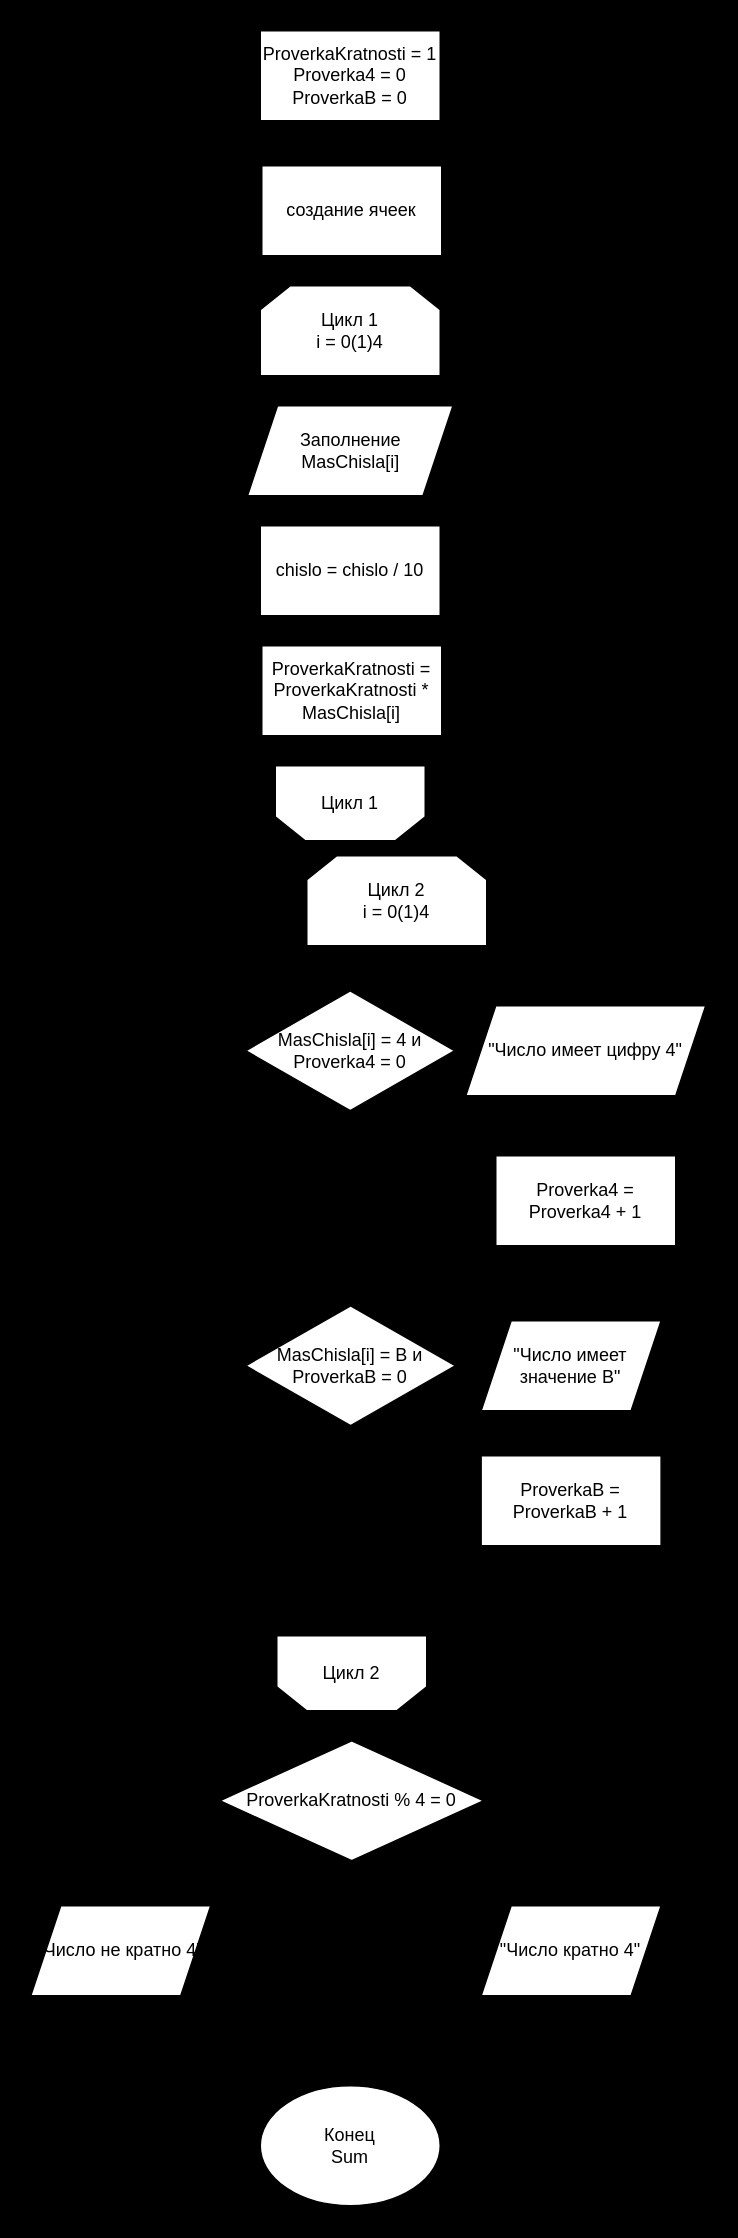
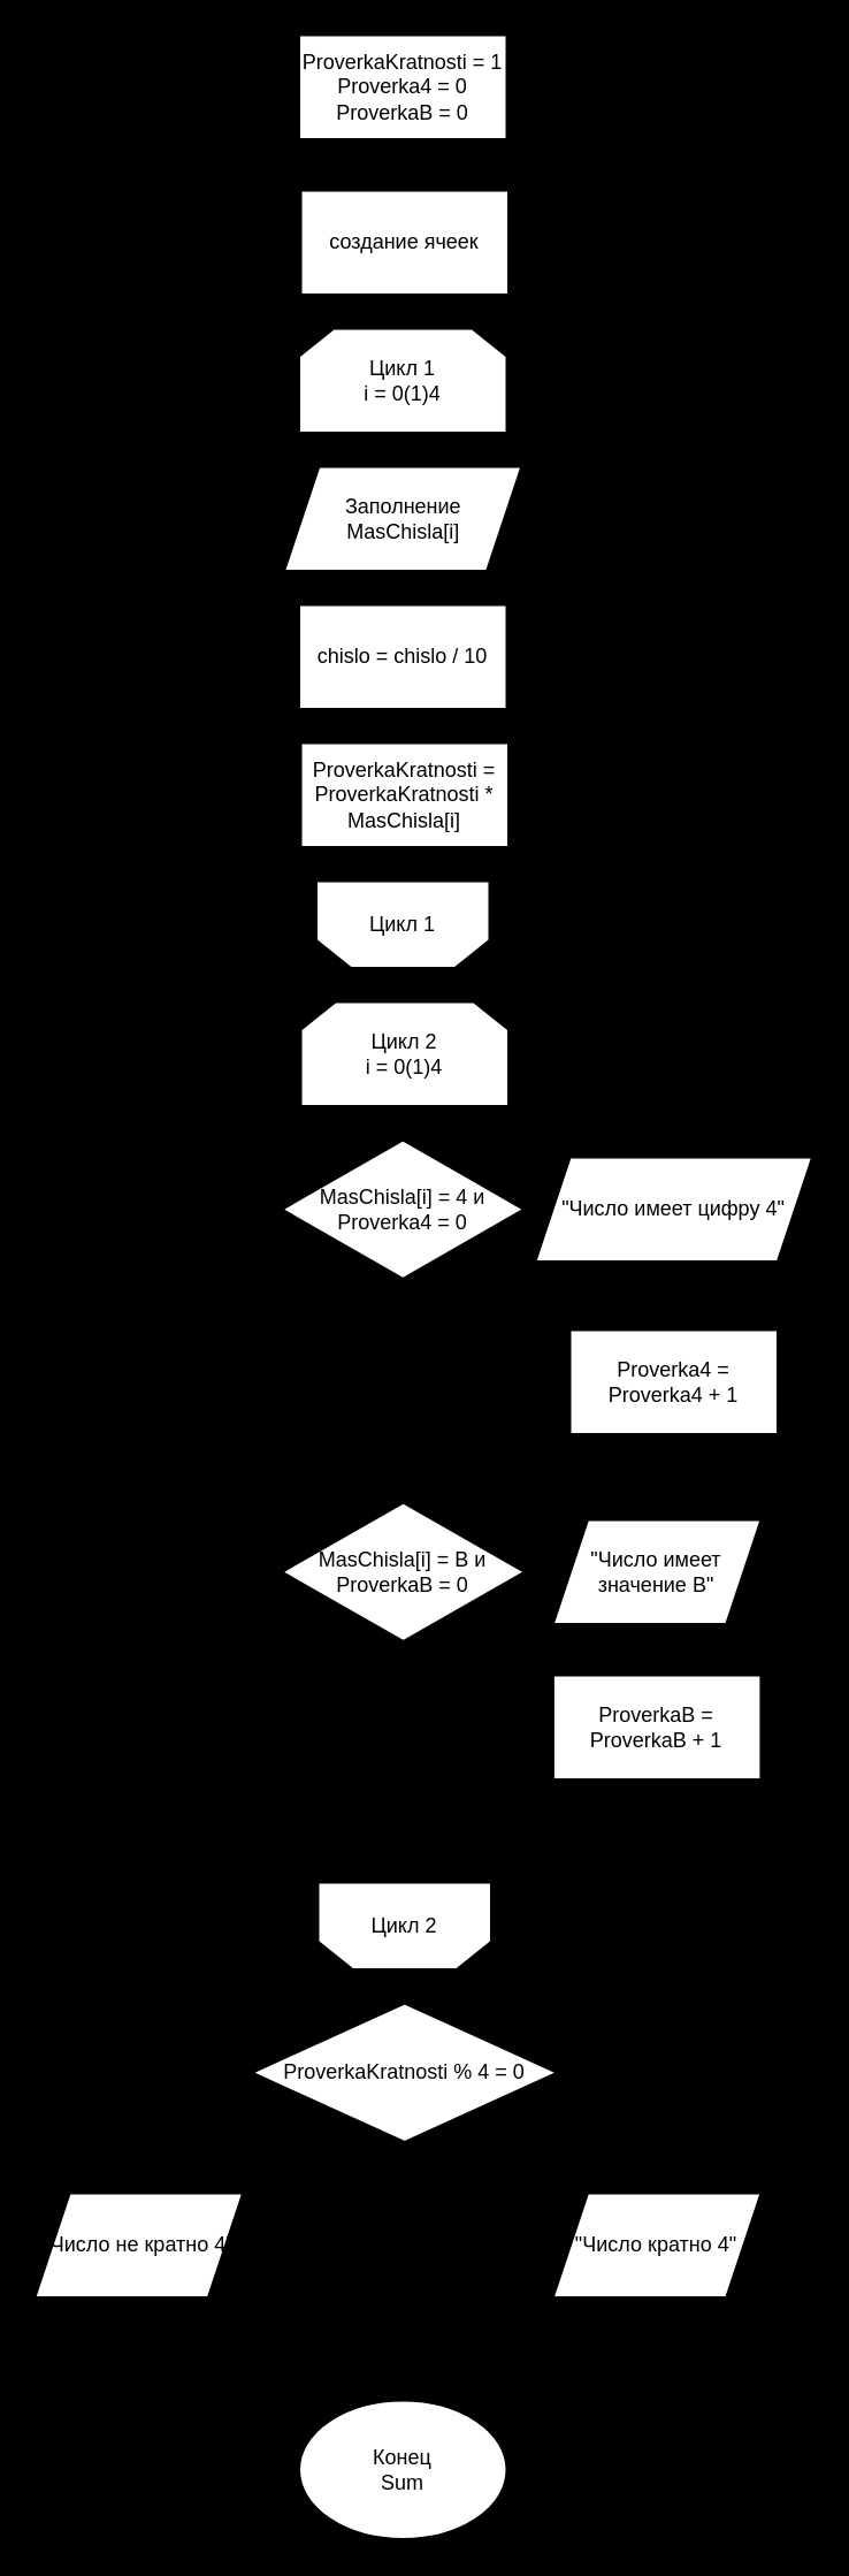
- <mxCell id="17" value="Цикл 2&lt;br&gt;i = 0(1)4" style="shape=loopLimit;whiteSpace=wrap;html=1;" vertex="1" parent="1"><mxGeometry x="204" y="570" width="120" height="60" as="geometry" /></mxCell>
+ <mxCell id="17" value="Цикл 2&lt;br&gt;i = 0(1)4" style="shape=loopLimit;whiteSpace=wrap;html=1;" vertex="1" parent="1"><mxGeometry x="174" y="580" width="120" height="60" as="geometry" /></mxCell>
